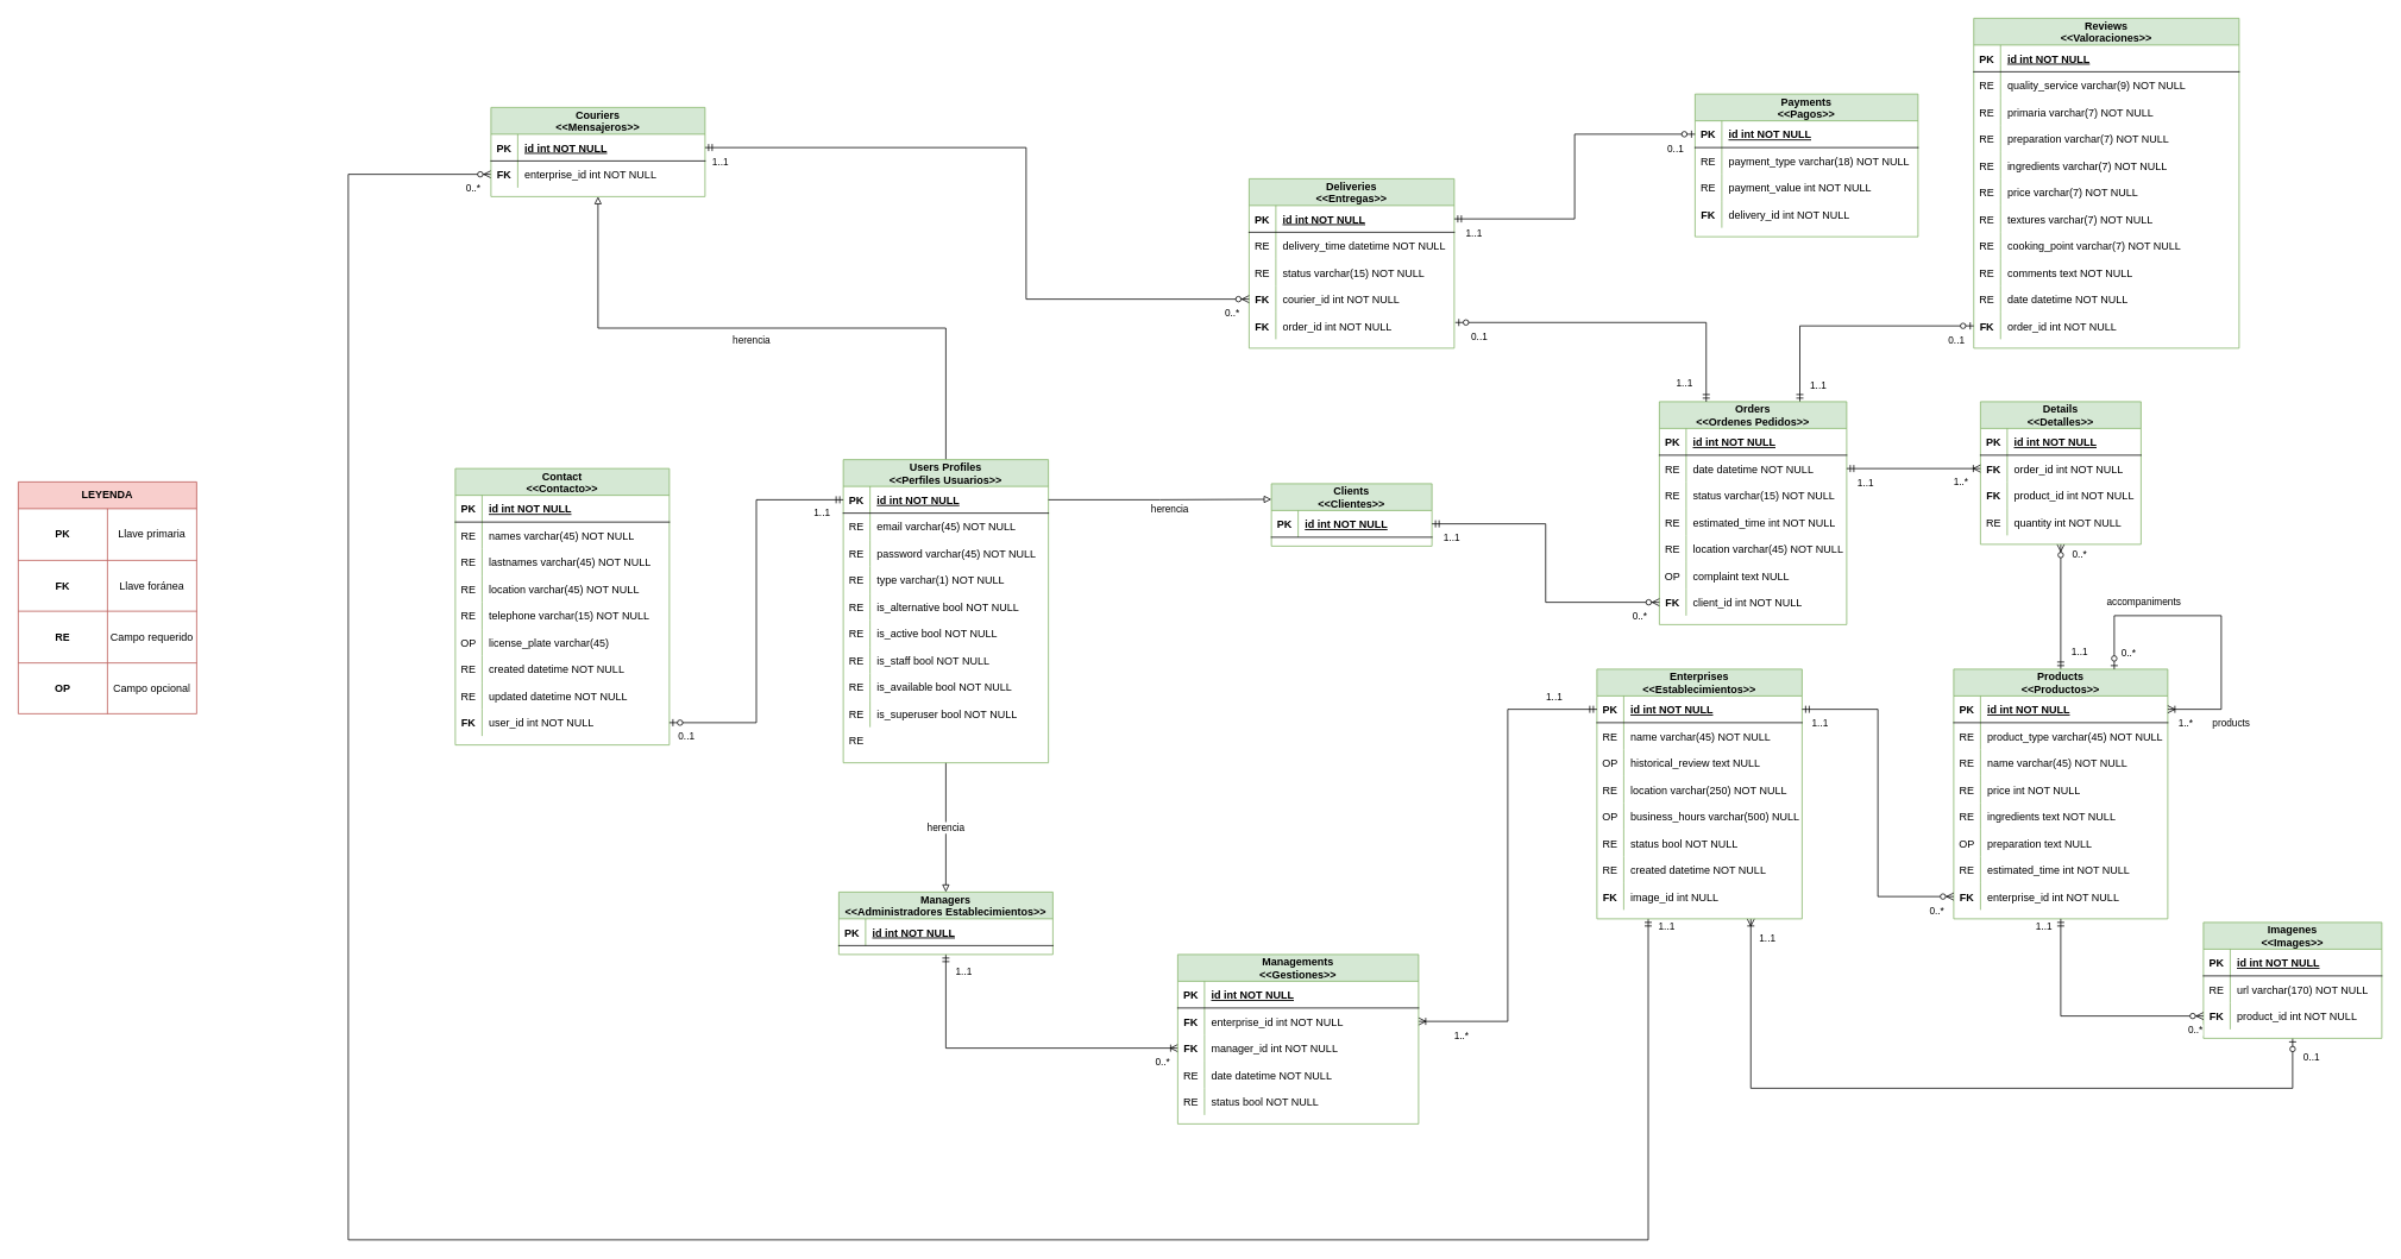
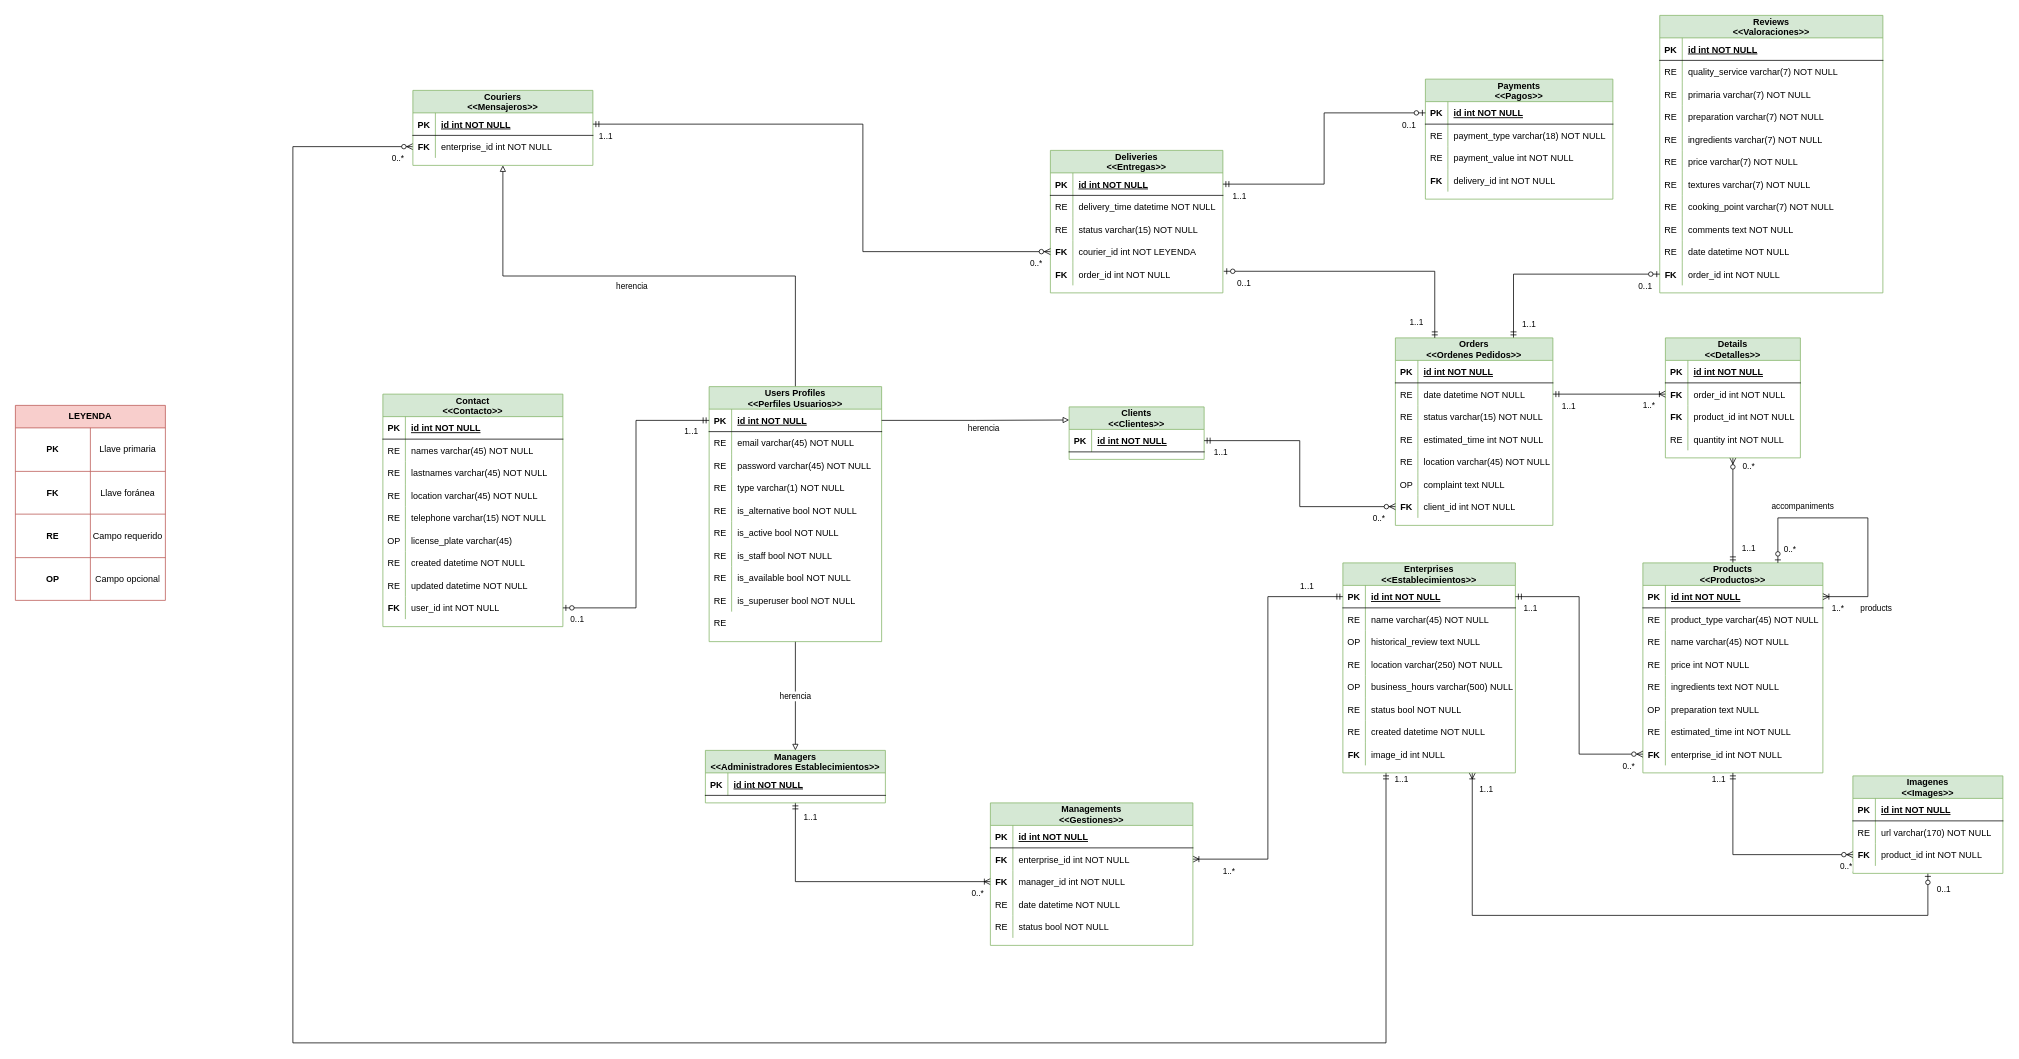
- <mxCell id="75" value="quality_service varchar(9) NOT NULL" style="shape=partialRectangle;connectable=0;fillColor=none;top=0;left=0;bottom=0;right=0;align=left;spacingLeft=6;overflow=hidden;" parent="73" vertex="1"><mxGeometry x="30" width="267.5" height="30" as="geometry" /></mxCell>
+ <mxCell id="75" value="quality_service varchar(7) NOT NULL" style="shape=partialRectangle;connectable=0;fillColor=none;top=0;left=0;bottom=0;right=0;align=left;spacingLeft=6;overflow=hidden;" parent="73" vertex="1"><mxGeometry x="30" width="267.5" height="30" as="geometry" /></mxCell>
- <mxCell id="154" value="courier_id int NOT NULL" style="shape=partialRectangle;connectable=0;fillColor=none;top=0;left=0;bottom=0;right=0;align=left;spacingLeft=6;overflow=hidden;" parent="152" vertex="1"><mxGeometry x="30" width="200" height="30" as="geometry" /></mxCell>
+ <mxCell id="154" value="courier_id int NOT LEYENDA" style="shape=partialRectangle;connectable=0;fillColor=none;top=0;left=0;bottom=0;right=0;align=left;spacingLeft=6;overflow=hidden;" parent="152" vertex="1"><mxGeometry x="30" width="200" height="30" as="geometry" /></mxCell>
